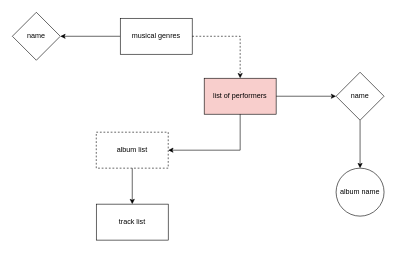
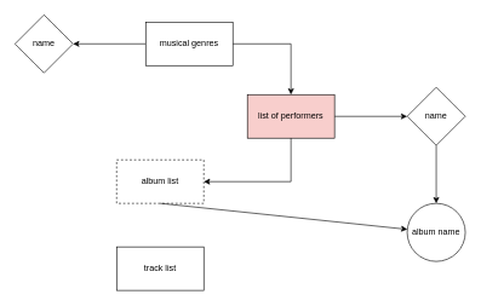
- <mxCell id="4" value="" style="endArrow=classic;html=1;rounded=0;exitX=1;exitY=0.5;exitDx=0;exitDy=0;dashed=1;" edge="1" parent="1" source="3" target="6"><mxGeometry width="50" height="50" relative="1" as="geometry"><mxPoint x="340" y="60" as="sourcePoint" /><mxPoint x="400" y="120" as="targetPoint" /><Array as="points"><mxPoint x="400" y="60" /></Array></mxGeometry></mxCell>
+ <mxCell id="4" value="" style="endArrow=classic;html=1;rounded=0;exitX=1;exitY=0.5;exitDx=0;exitDy=0;" edge="1" parent="1" source="3" target="6"><mxGeometry width="50" height="50" relative="1" as="geometry"><mxPoint x="340" y="60" as="sourcePoint" /><mxPoint x="400" y="120" as="targetPoint" /><Array as="points"><mxPoint x="400" y="60" /></Array></mxGeometry></mxCell>
- <mxCell id="9" value="" style="endArrow=classic;html=1;rounded=0;exitX=0.5;exitY=1;exitDx=0;exitDy=0;" edge="1" parent="1" source="8" target="10"><mxGeometry width="50" height="50" relative="1" as="geometry"><mxPoint x="350" y="200" as="sourcePoint" /><mxPoint x="220" y="370" as="targetPoint" /></mxGeometry></mxCell>
+ <mxCell id="9" value="" style="endArrow=classic;html=1;rounded=0;exitX=0.5;exitY=1;exitDx=0;exitDy=0;" edge="1" parent="1" source="8" target="14"><mxGeometry width="50" height="50" relative="1" as="geometry"><mxPoint x="350" y="200" as="sourcePoint" /><mxPoint x="220" y="370" as="targetPoint" /></mxGeometry></mxCell>
